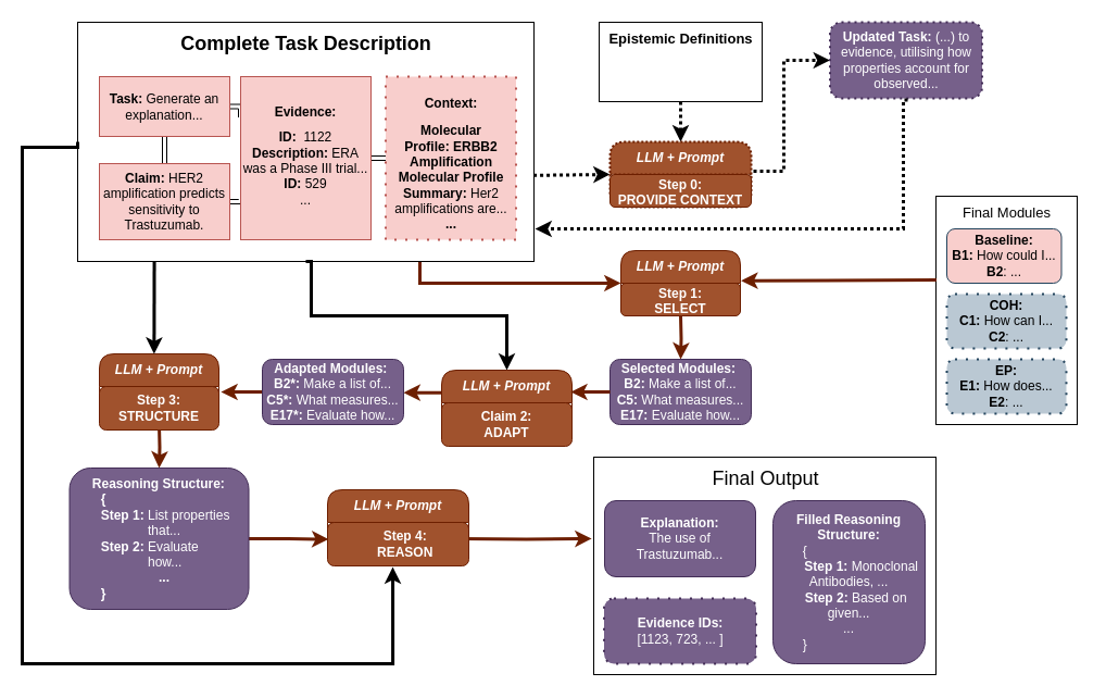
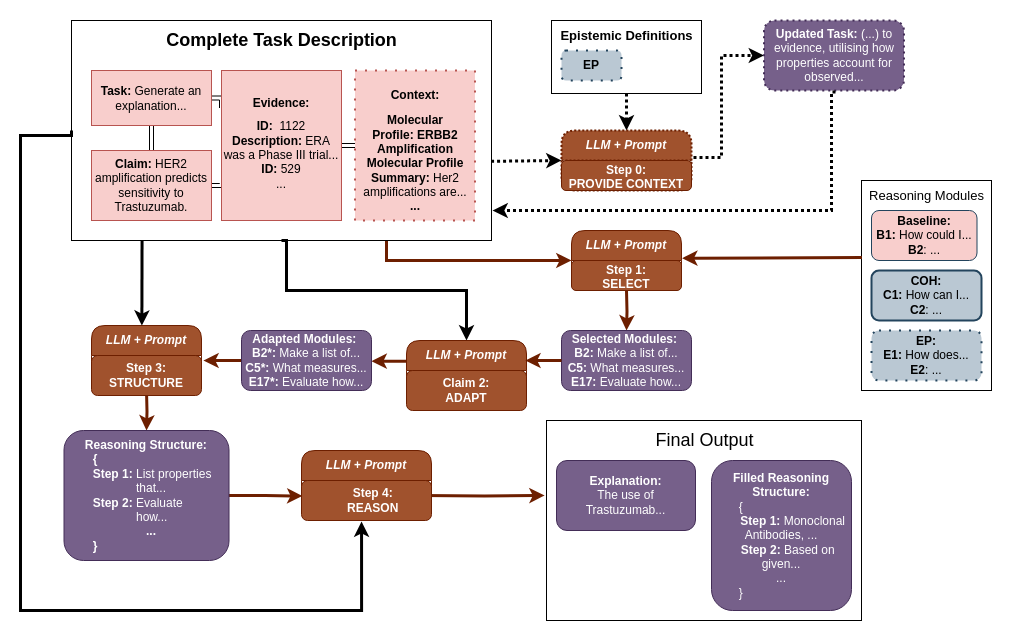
+ <mxCell id="11" value="&lt;b&gt;EP&lt;/b&gt;" style="rounded=1;whiteSpace=wrap;html=1;fillColor=#bac8d3;strokeColor=#23445d;dashed=1;dashPattern=1 4;strokeWidth=2;" parent="1" vertex="1"><mxGeometry x="561" y="50" width="60" height="30" as="geometry" /></mxCell>
- <mxCell id="28" value="&lt;font style=&quot;font-size: 13px;&quot;&gt;Final Modules&lt;/font&gt;" style="text;html=1;align=center;verticalAlign=middle;resizable=0;points=[];autosize=1;strokeColor=none;fillColor=none;" parent="1" vertex="1"><mxGeometry x="856" y="180" width="140" height="30" as="geometry" /></mxCell>
+ <mxCell id="28" value="&lt;font style=&quot;font-size: 13px;&quot;&gt;Reasoning Modules&lt;/font&gt;" style="text;html=1;align=center;verticalAlign=middle;resizable=0;points=[];autosize=1;strokeColor=none;fillColor=none;" parent="1" vertex="1"><mxGeometry x="856" y="180" width="140" height="30" as="geometry" /></mxCell>
- <mxCell id="16" value="&lt;strong&gt;COH:&lt;br&gt;&lt;/strong&gt;&lt;strong style=&quot;background-color: initial;&quot;&gt;C1:&amp;nbsp;&lt;/strong&gt;How can I...&lt;br&gt;&lt;b&gt;C2&lt;/b&gt;: ..." style="rounded=1;whiteSpace=wrap;html=1;fillColor=#bac8d3;strokeColor=#23445d;dashed=1;dashPattern=1 4;strokeWidth=2;" parent="1" vertex="1"><mxGeometry x="871" y="270" width="110" height="50" as="geometry" /></mxCell>
+ <mxCell id="16" value="&lt;strong&gt;COH:&lt;br&gt;&lt;/strong&gt;&lt;strong style=&quot;background-color: initial;&quot;&gt;C1:&amp;nbsp;&lt;/strong&gt;How can I...&lt;br&gt;&lt;b&gt;C2&lt;/b&gt;: ..." style="rounded=1;whiteSpace=wrap;html=1;fillColor=#bac8d3;strokeColor=#23445d;dashed=0;dashPattern=1 4;strokeWidth=2;" parent="1" vertex="1"><mxGeometry x="871" y="270" width="110" height="50" as="geometry" /></mxCell>
- <mxCell id="36" value="&lt;b&gt;Evidence IDs:&lt;/b&gt;&lt;br&gt;[1123, 723, ... ]" style="rounded=1;whiteSpace=wrap;html=1;dashed=1;dashPattern=1 4;strokeWidth=2;fillColor=#76608a;fontColor=#ffffff;strokeColor=#432D57;" parent="1" vertex="1"><mxGeometry x="555.5" y="550" width="140" height="60" as="geometry" /></mxCell>
